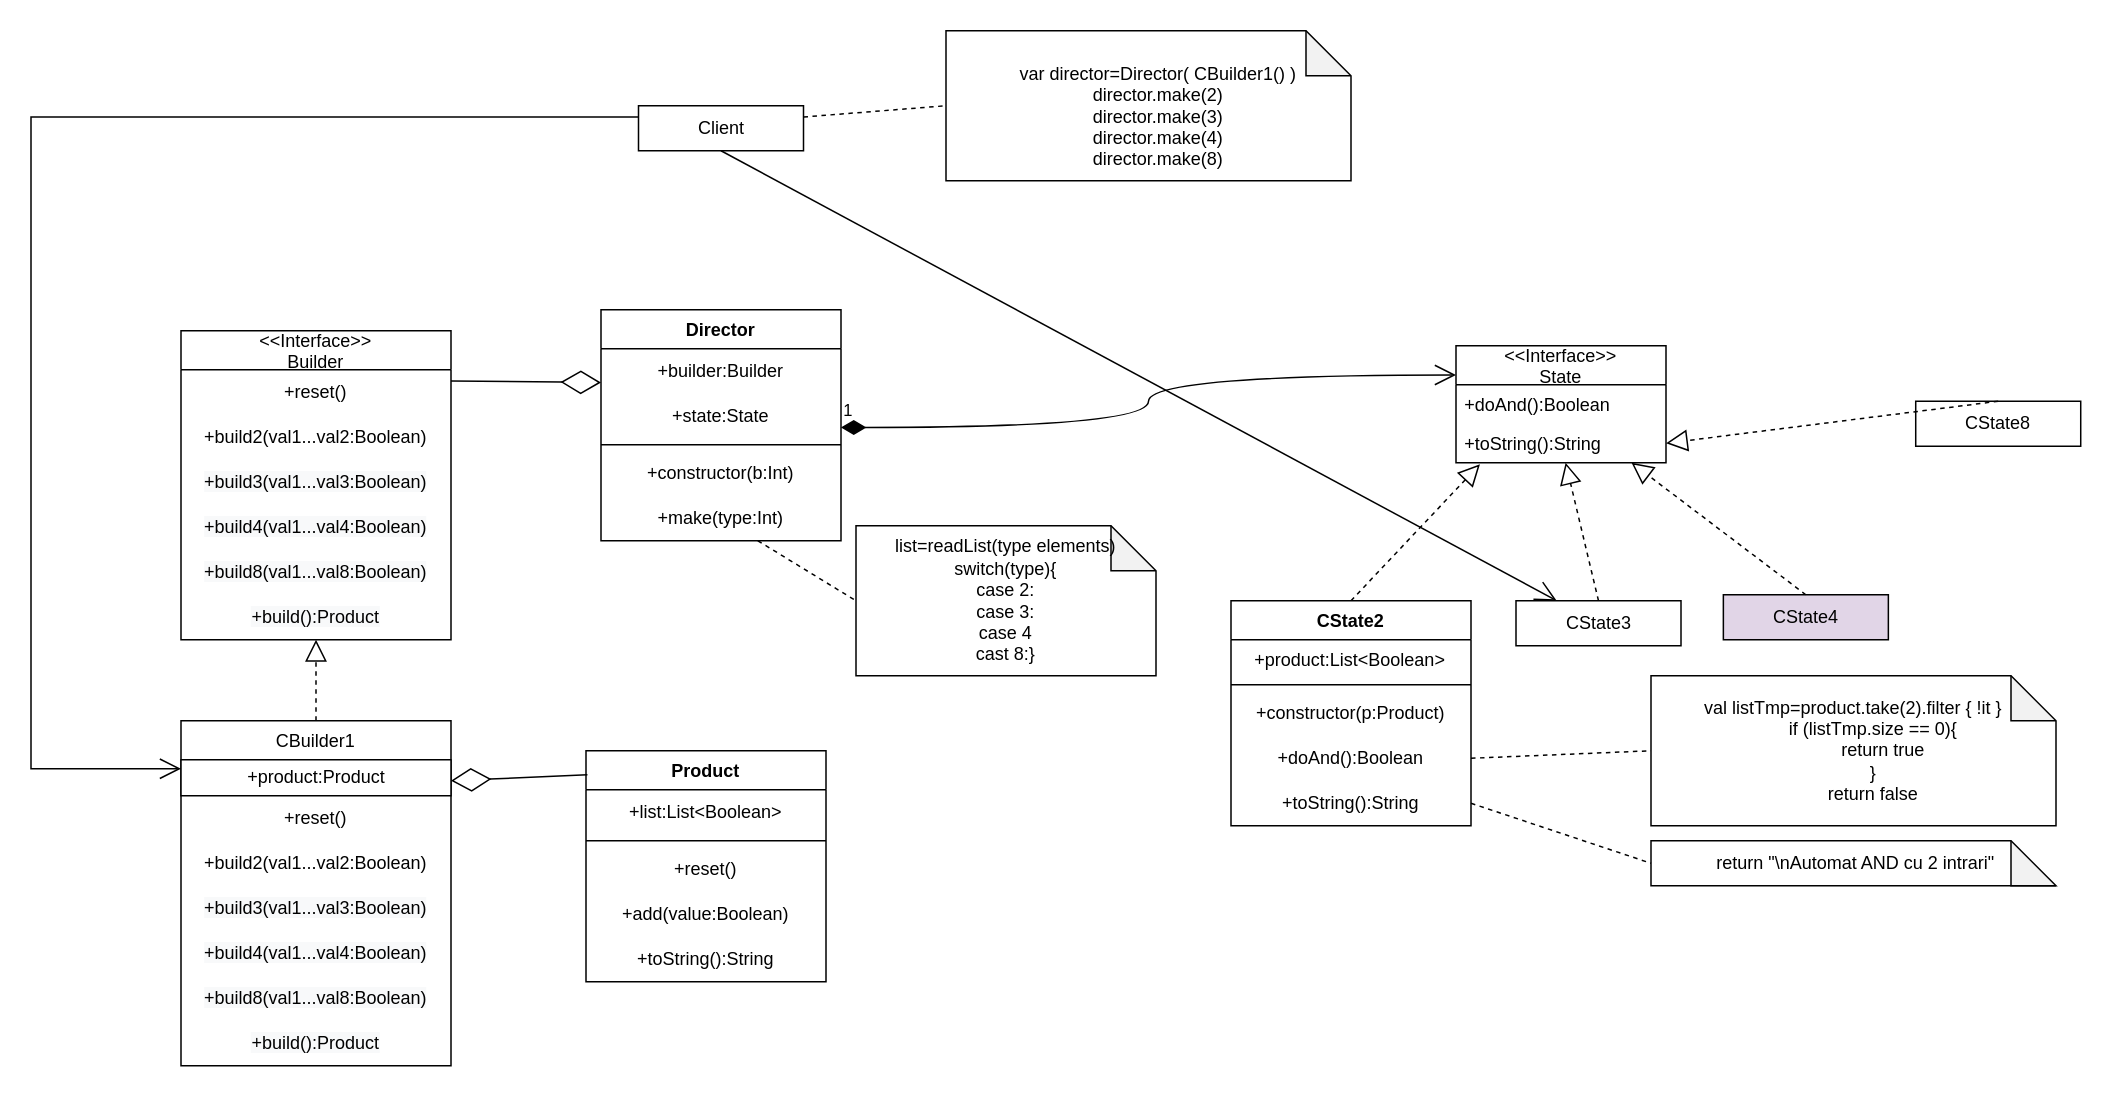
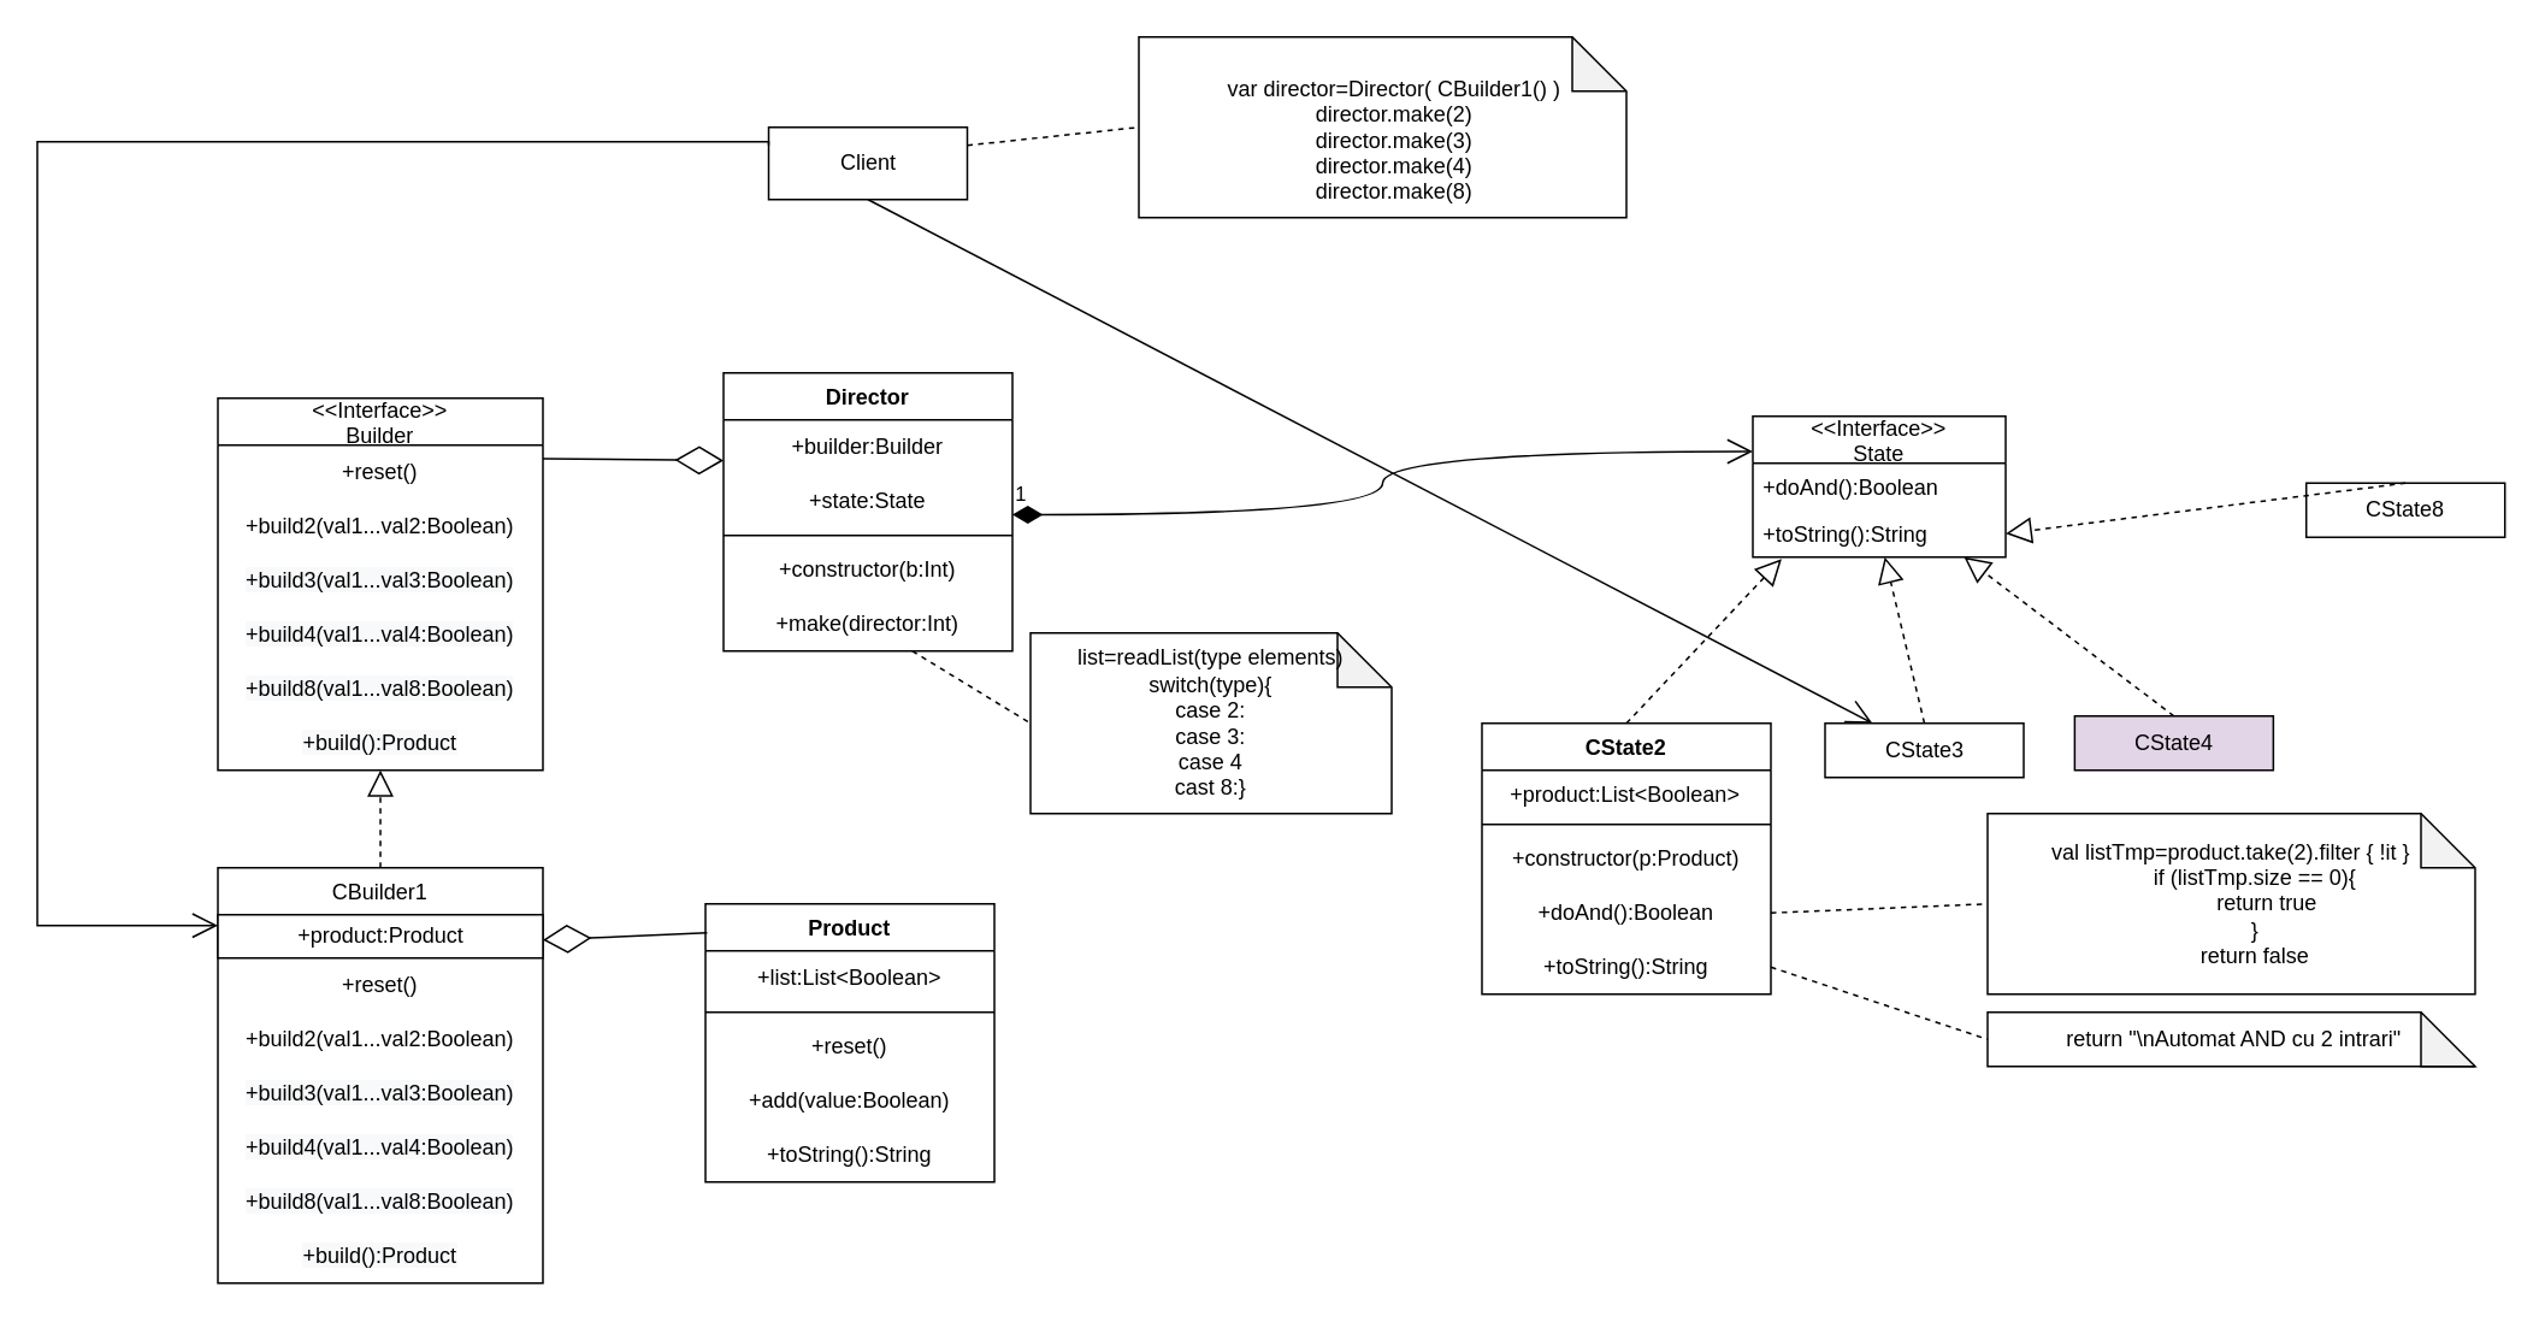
- <mxCell id="55" value="Client" style="html=1;" parent="1" vertex="1"><mxGeometry x="425" y="70" width="110" height="30" as="geometry" /></mxCell>
+ <mxCell id="55" value="Client" style="html=1;" parent="1" vertex="1"><mxGeometry x="425" y="70" width="110" height="40" as="geometry" /></mxCell>
- <mxCell id="30" value="+make(type:Int)" style="text;html=1;strokeColor=none;fillColor=none;align=center;verticalAlign=middle;whiteSpace=wrap;rounded=0;" parent="25" vertex="1"><mxGeometry y="124" width="160" height="30" as="geometry" /></mxCell>
+ <mxCell id="30" value="+make(director:Int)" style="text;html=1;strokeColor=none;fillColor=none;align=center;verticalAlign=middle;whiteSpace=wrap;rounded=0;" parent="25" vertex="1"><mxGeometry y="124" width="160" height="30" as="geometry" /></mxCell>
